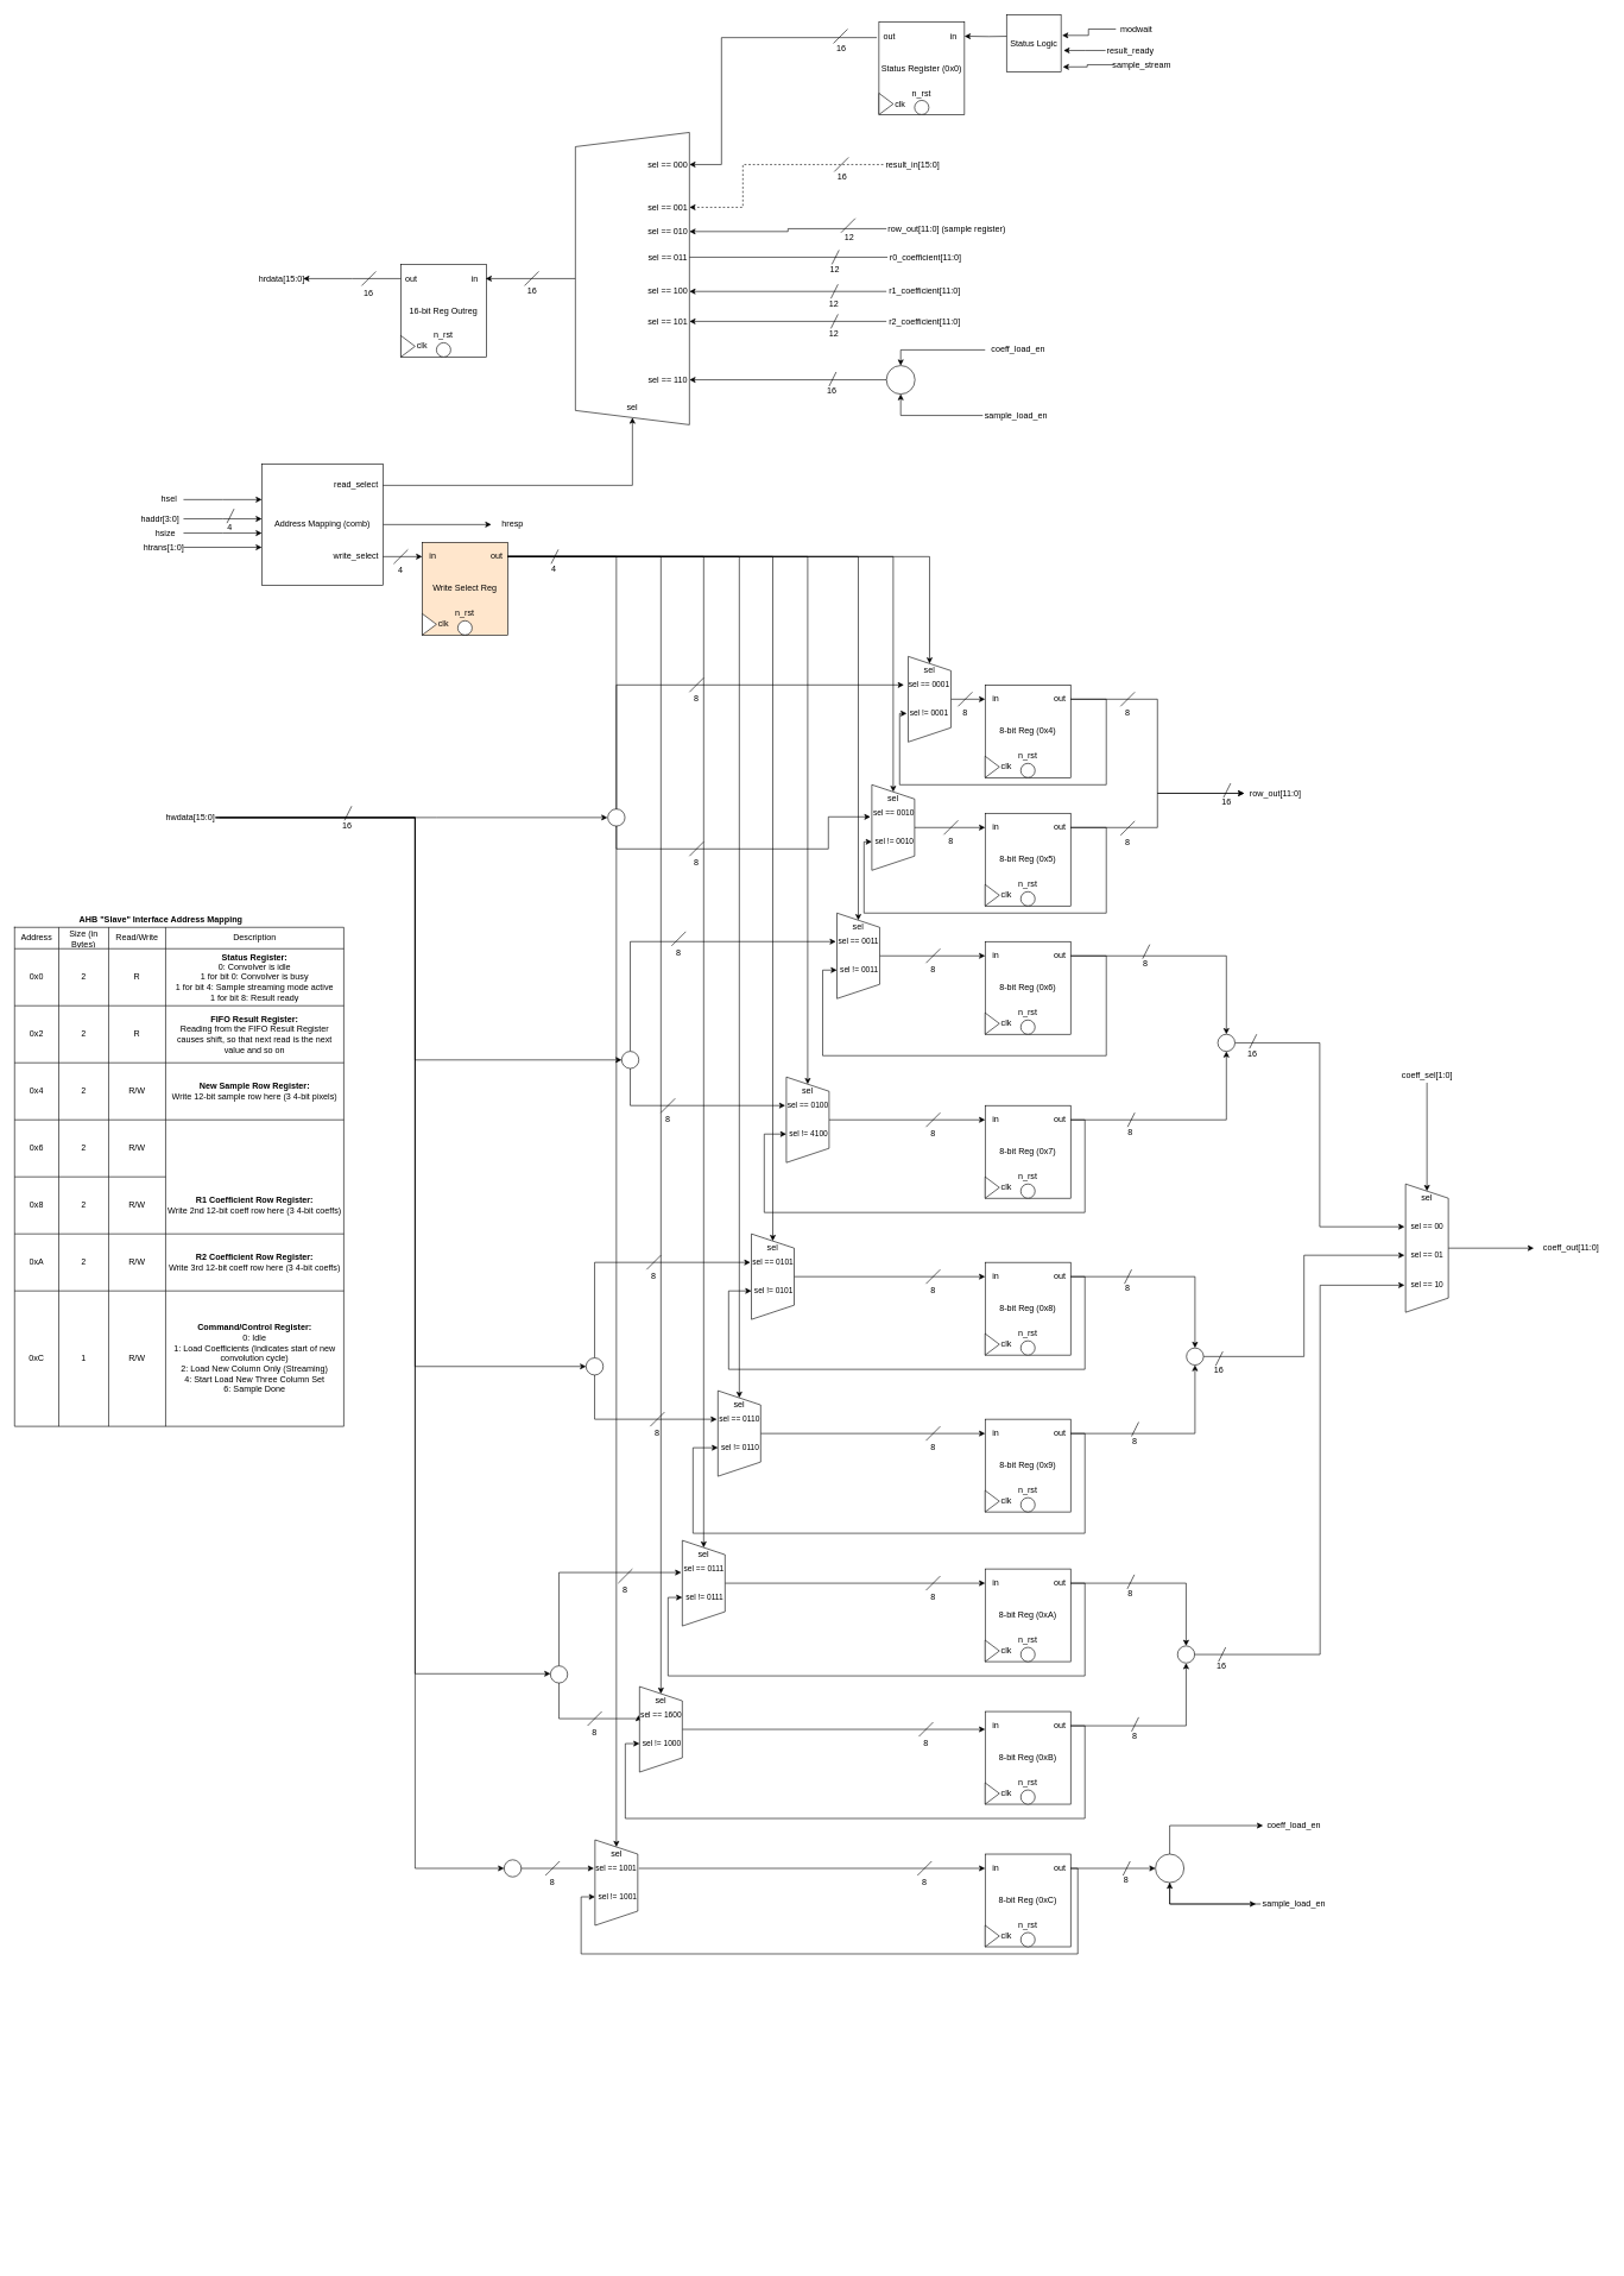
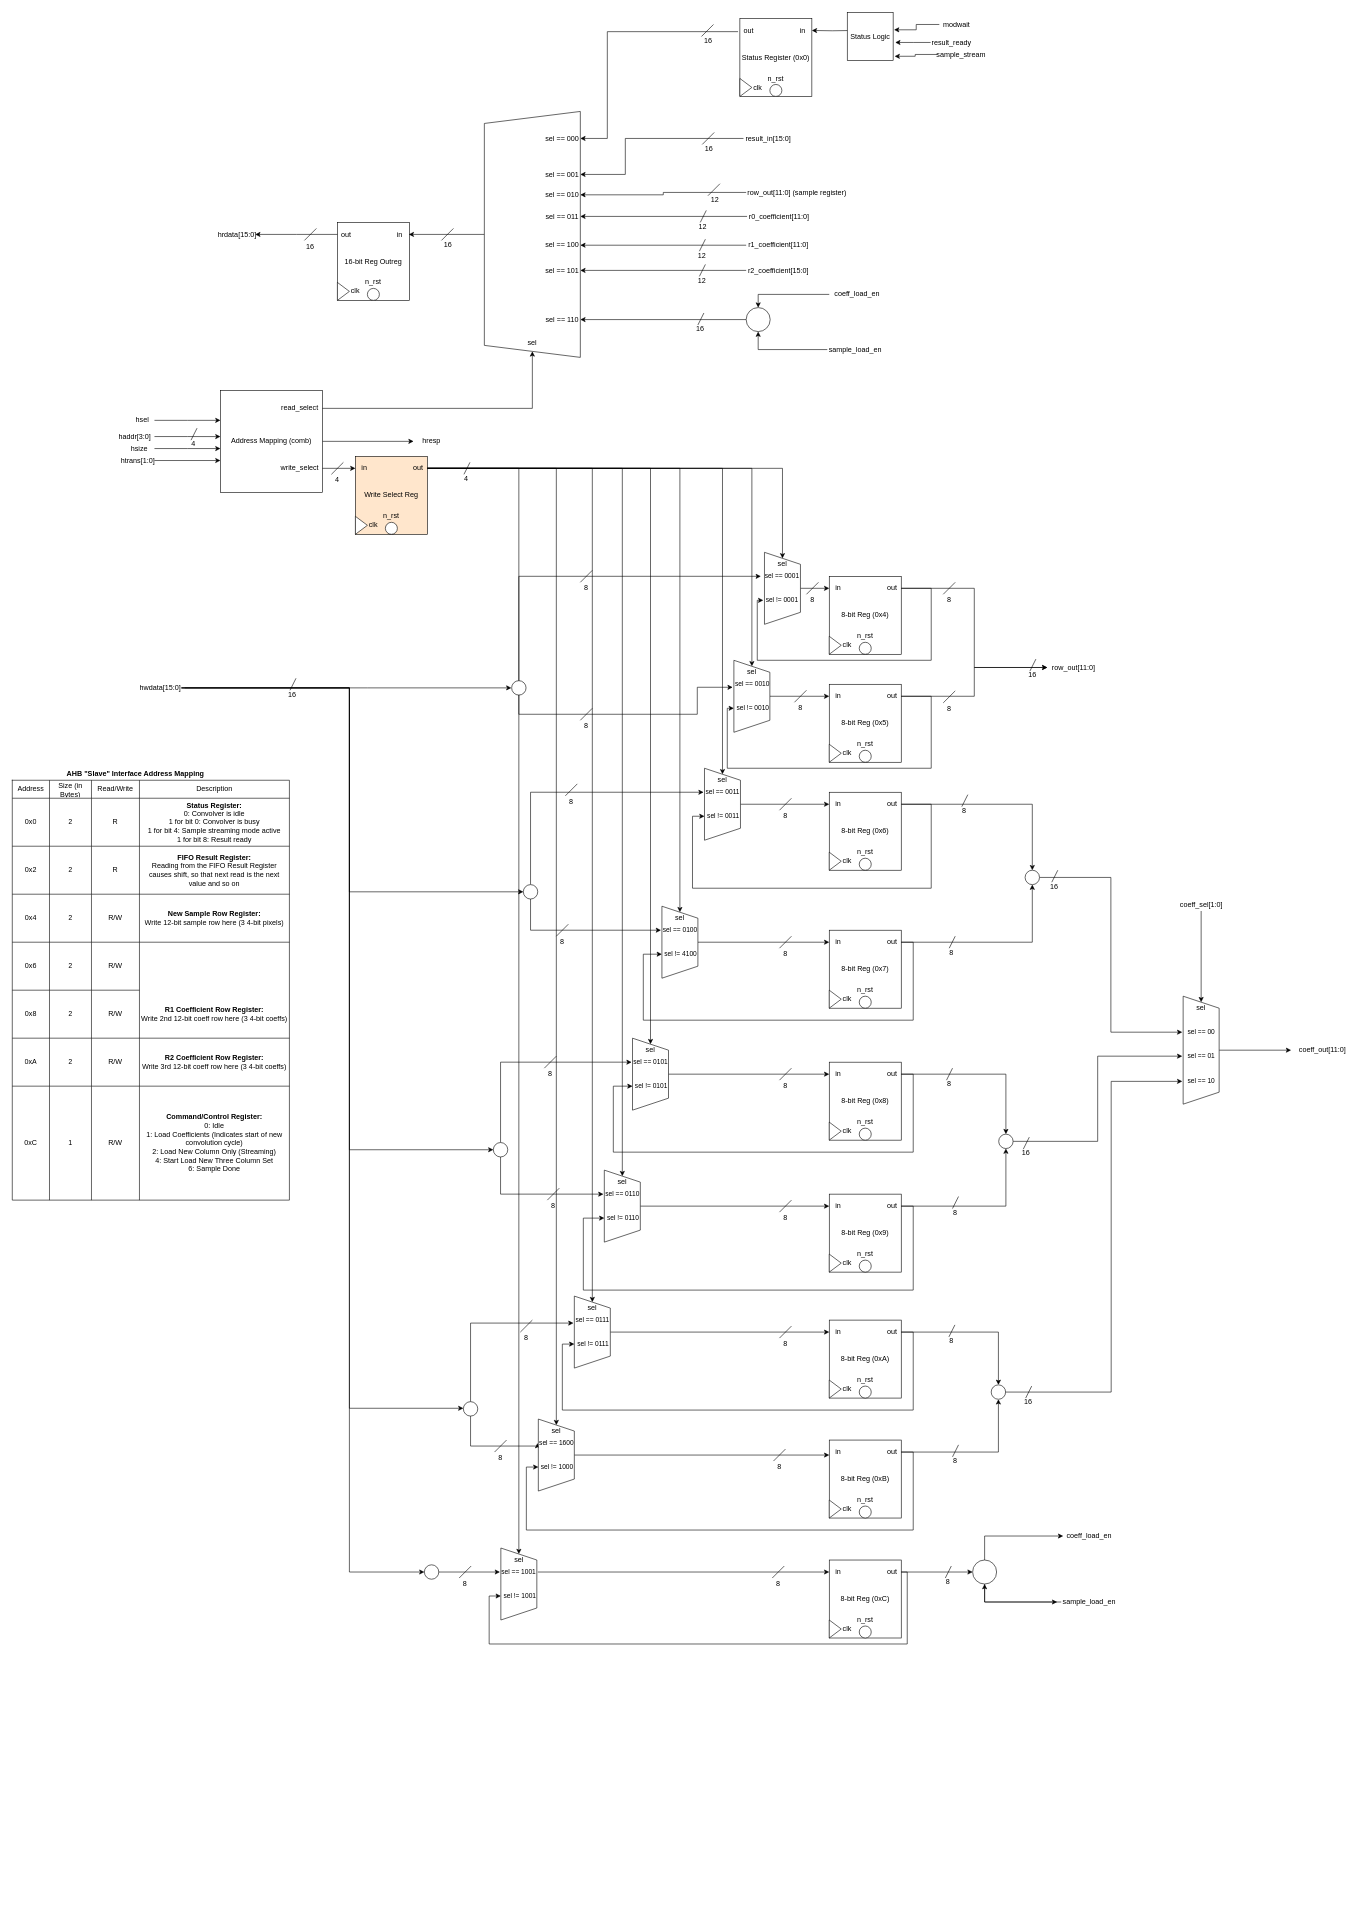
- <mxCell id="116" style="edgeStyle=orthogonalEdgeStyle;rounded=0;orthogonalLoop=1;jettySize=auto;html=1;entryX=1;entryY=0.5;entryDx=0;entryDy=0;exitX=0;exitY=0.5;exitDx=0;exitDy=0;dashed=1;" parent="1" source="138" target="112" edge="1"><mxGeometry relative="1" as="geometry"><Array as="points"><mxPoint x="1042" y="230" /><mxPoint x="1042" y="290" /></Array><mxPoint x="1227" y="202" as="sourcePoint" /></mxGeometry></mxCell>
+ <mxCell id="116" style="edgeStyle=orthogonalEdgeStyle;rounded=0;orthogonalLoop=1;jettySize=auto;html=1;entryX=1;entryY=0.5;entryDx=0;entryDy=0;exitX=0;exitY=0.5;exitDx=0;exitDy=0;" parent="1" source="138" target="112" edge="1"><mxGeometry relative="1" as="geometry"><Array as="points"><mxPoint x="1042" y="230" /><mxPoint x="1042" y="290" /></Array><mxPoint x="1227" y="202" as="sourcePoint" /></mxGeometry></mxCell>
- <mxCell id="117" style="edgeStyle=orthogonalEdgeStyle;rounded=0;orthogonalLoop=1;jettySize=auto;html=1;entryX=1;entryY=0.5;entryDx=0;entryDy=0;endArrow=none;" parent="1" source="118" target="113" edge="1"><mxGeometry relative="1" as="geometry"><Array as="points"><mxPoint x="1272" y="360" /></Array></mxGeometry></mxCell>
+ <mxCell id="117" style="edgeStyle=orthogonalEdgeStyle;rounded=0;orthogonalLoop=1;jettySize=auto;html=1;entryX=1;entryY=0.5;entryDx=0;entryDy=0;" parent="1" source="118" target="113" edge="1"><mxGeometry relative="1" as="geometry"><Array as="points"><mxPoint x="1272" y="360" /></Array></mxGeometry></mxCell>
- <mxCell id="315" value="r2_coefficient[11:0]" style="text;html=1;strokeColor=none;fillColor=none;align=center;verticalAlign=middle;whiteSpace=wrap;rounded=0;" parent="1" vertex="1"><mxGeometry x="1243.5" y="440" width="107" height="20" as="geometry" /></mxCell>
+ <mxCell id="315" value="r2_coefficient[15:0]" style="text;html=1;strokeColor=none;fillColor=none;align=center;verticalAlign=middle;whiteSpace=wrap;rounded=0;" parent="1" vertex="1"><mxGeometry x="1243.5" y="440" width="107" height="20" as="geometry" /></mxCell>
